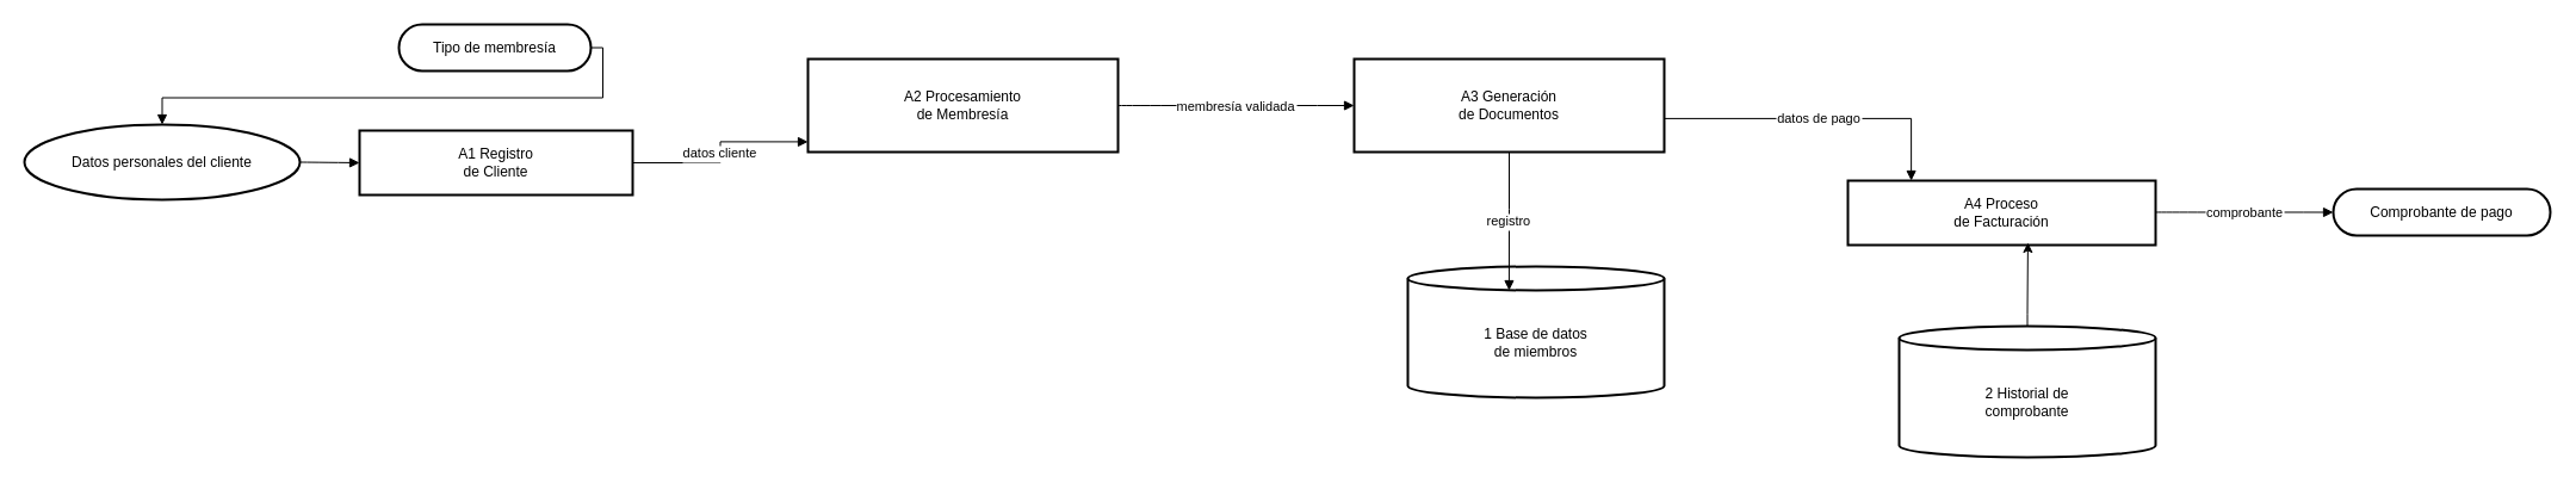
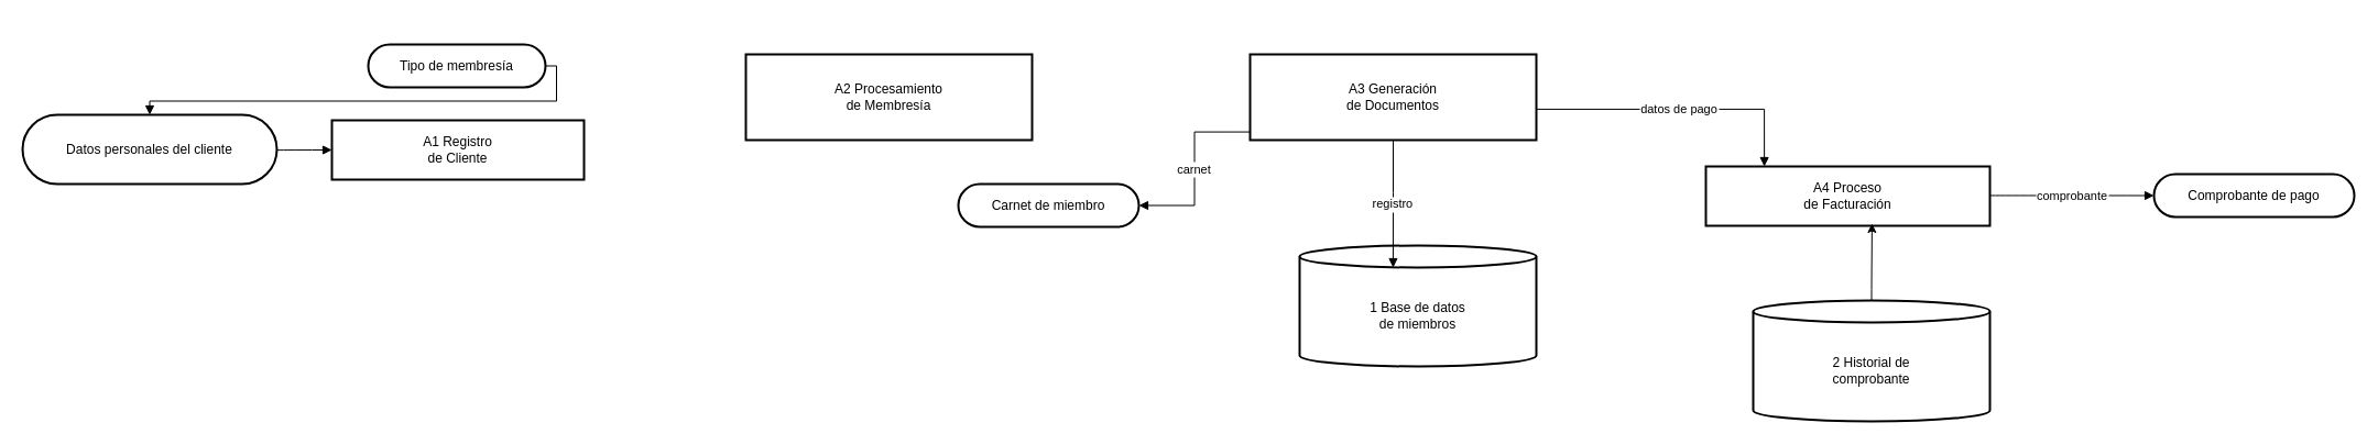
- <mxCell id="4" value="Tipo de membresía" style="rounded=1;whiteSpace=wrap;arcSize=50;strokeWidth=2;" vertex="1" parent="1"><mxGeometry x="334" y="20" width="161" height="39" as="geometry" /></mxCell>
+ <mxCell id="4" value="Tipo de membresía" style="rounded=1;whiteSpace=wrap;arcSize=50;strokeWidth=2;" vertex="1" parent="1"><mxGeometry x="334" y="40" width="161" height="39" as="geometry" /></mxCell>
- <mxCell id="15" value="membresía validada" style="curved=1;startArrow=none;endArrow=block;exitX=1;exitY=0.5;entryX=0;entryY=0.5;rounded=0;" edge="1" parent="1" source="5" target="6"><mxGeometry relative="1" as="geometry"><Array as="points" /></mxGeometry></mxCell>
- <mxCell id="14" value="datos cliente" style="startArrow=none;endArrow=block;exitX=1;exitY=0.5;entryX=0;entryY=0.89;rounded=0;edgeStyle=orthogonalEdgeStyle;" edge="1" parent="1" source="3" target="5"><mxGeometry relative="1" as="geometry" /></mxCell>
- <mxCell id="2" value="Datos personales del cliente" style="ellipse;whiteSpace=wrap;arcSize=50;strokeWidth=2;" vertex="1" parent="1"><mxGeometry x="20" y="104" width="231" height="63" as="geometry" /></mxCell>
+ <mxCell id="2" value="Datos personales del cliente" style="rounded=1;whiteSpace=wrap;arcSize=50;strokeWidth=2;" vertex="1" parent="1"><mxGeometry x="20" y="104" width="231" height="63" as="geometry" /></mxCell>
+ <mxCell id="19" value="carnet" style="startArrow=none;endArrow=block;exitX=-0.001;exitY=0.905;entryX=1;entryY=0.5;rounded=0;edgeStyle=orthogonalEdgeStyle;exitDx=0;exitDy=0;exitPerimeter=0;entryDx=0;entryDy=0;" edge="1" parent="1" source="6" target="11"><mxGeometry relative="1" as="geometry" /></mxCell>
+ <mxCell id="11" value="Carnet de miembro" style="rounded=1;whiteSpace=wrap;arcSize=50;strokeWidth=2;" vertex="1" parent="1"><mxGeometry x="870" y="167" width="164" height="39" as="geometry" /></mxCell>
